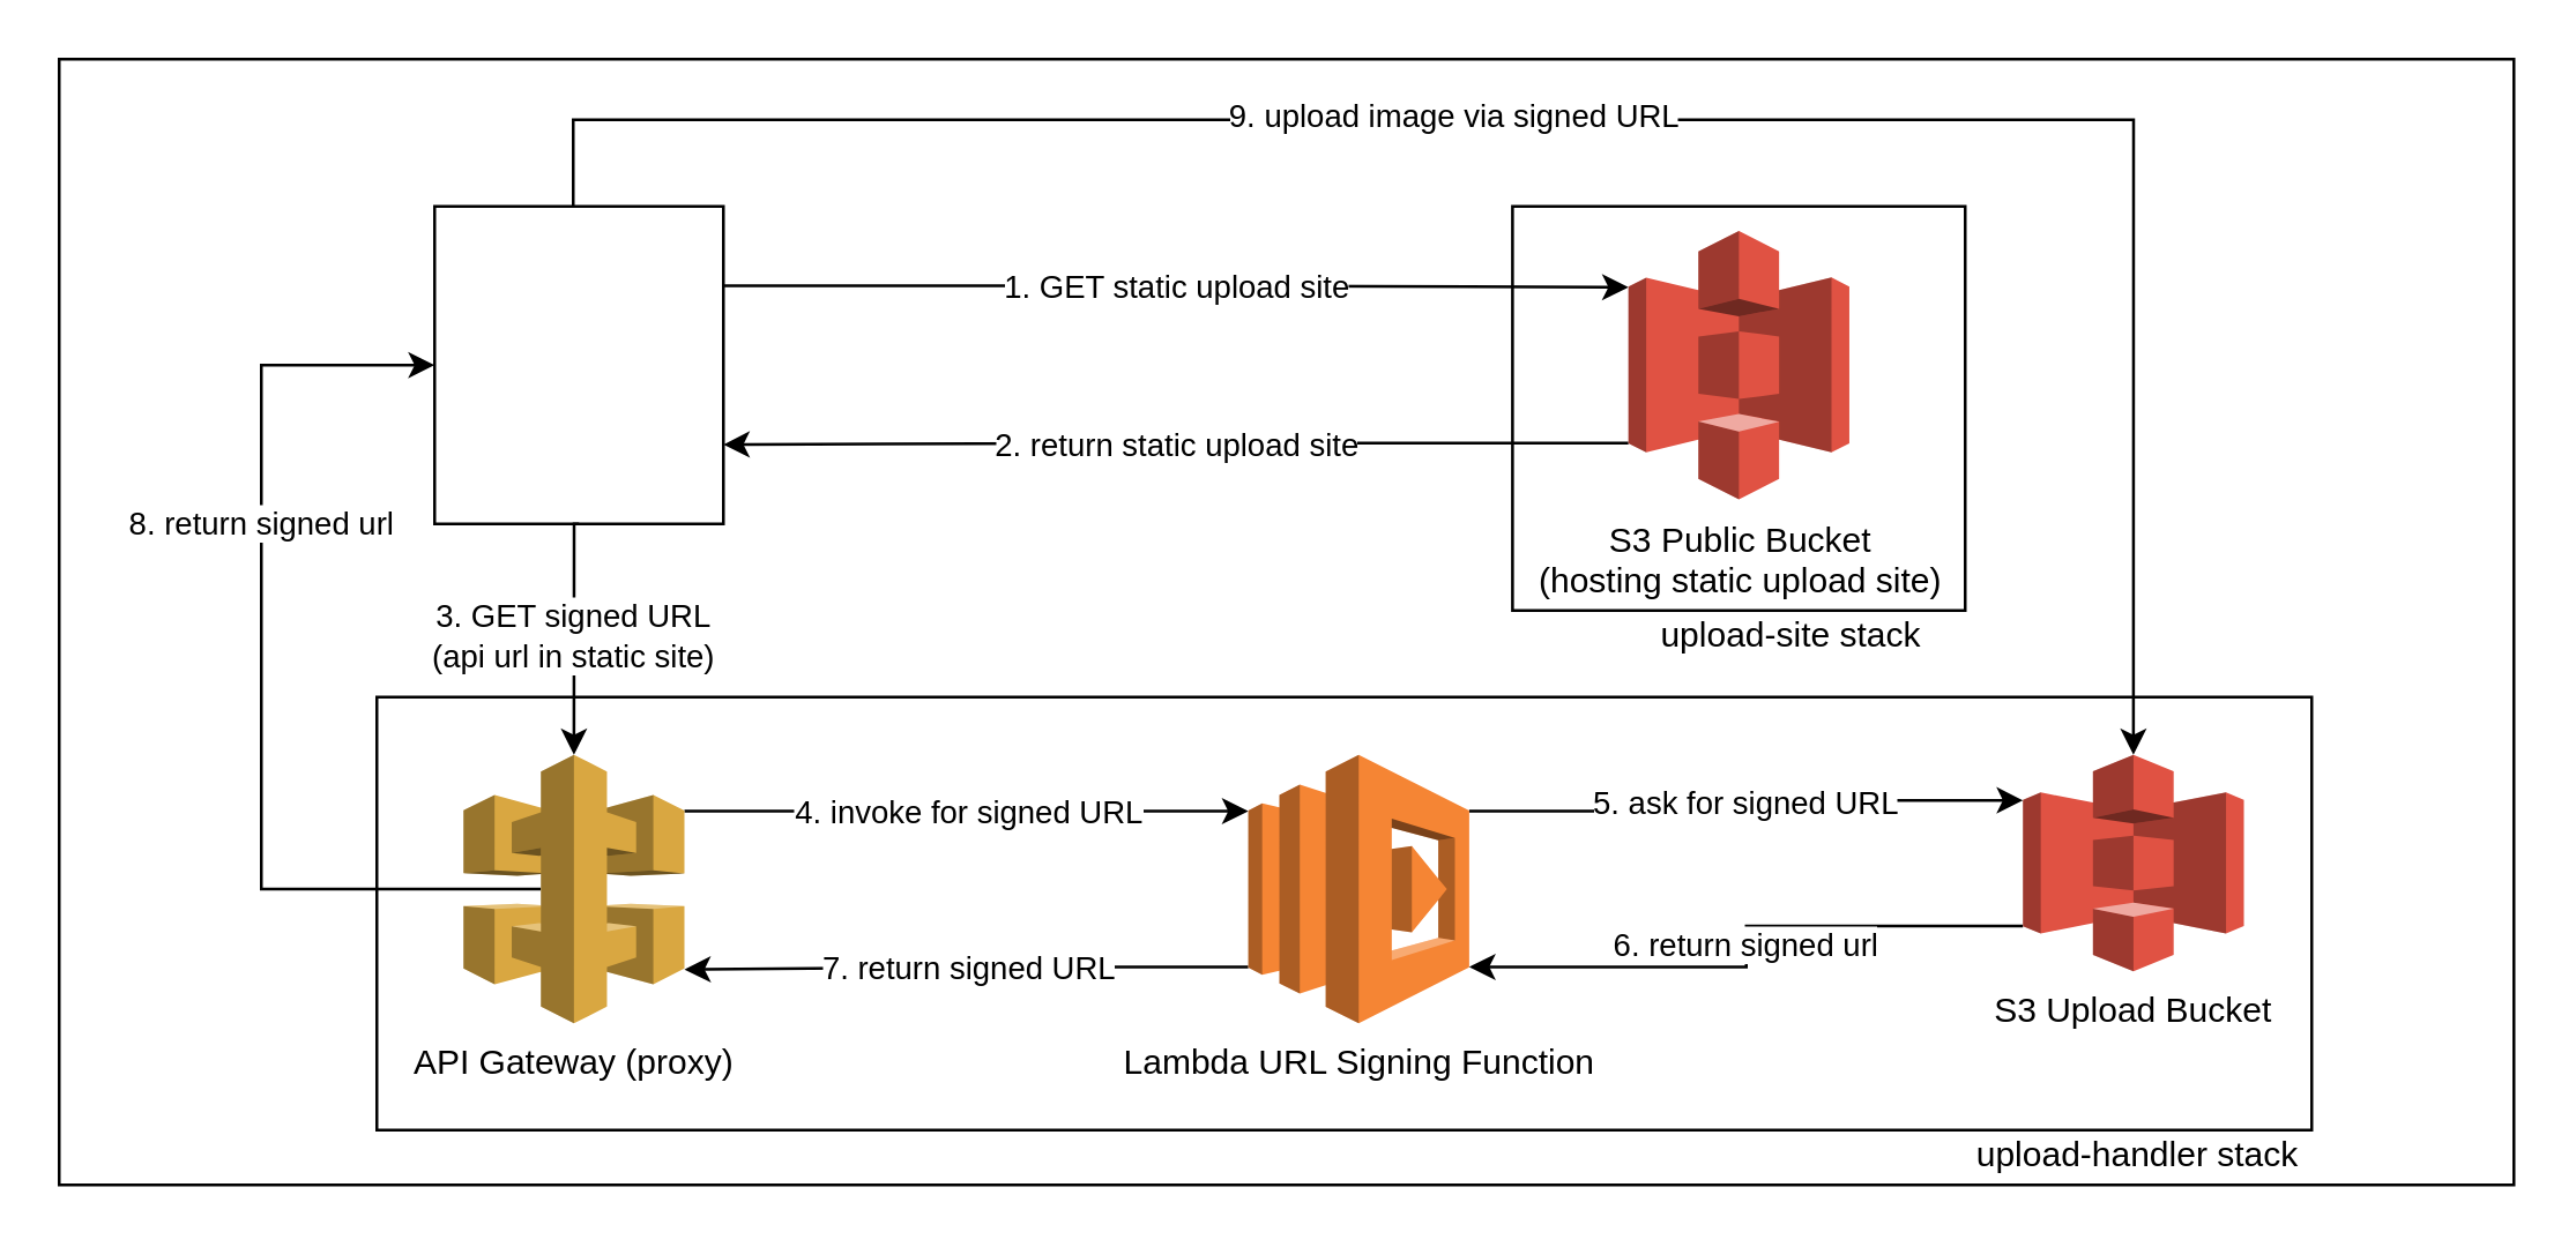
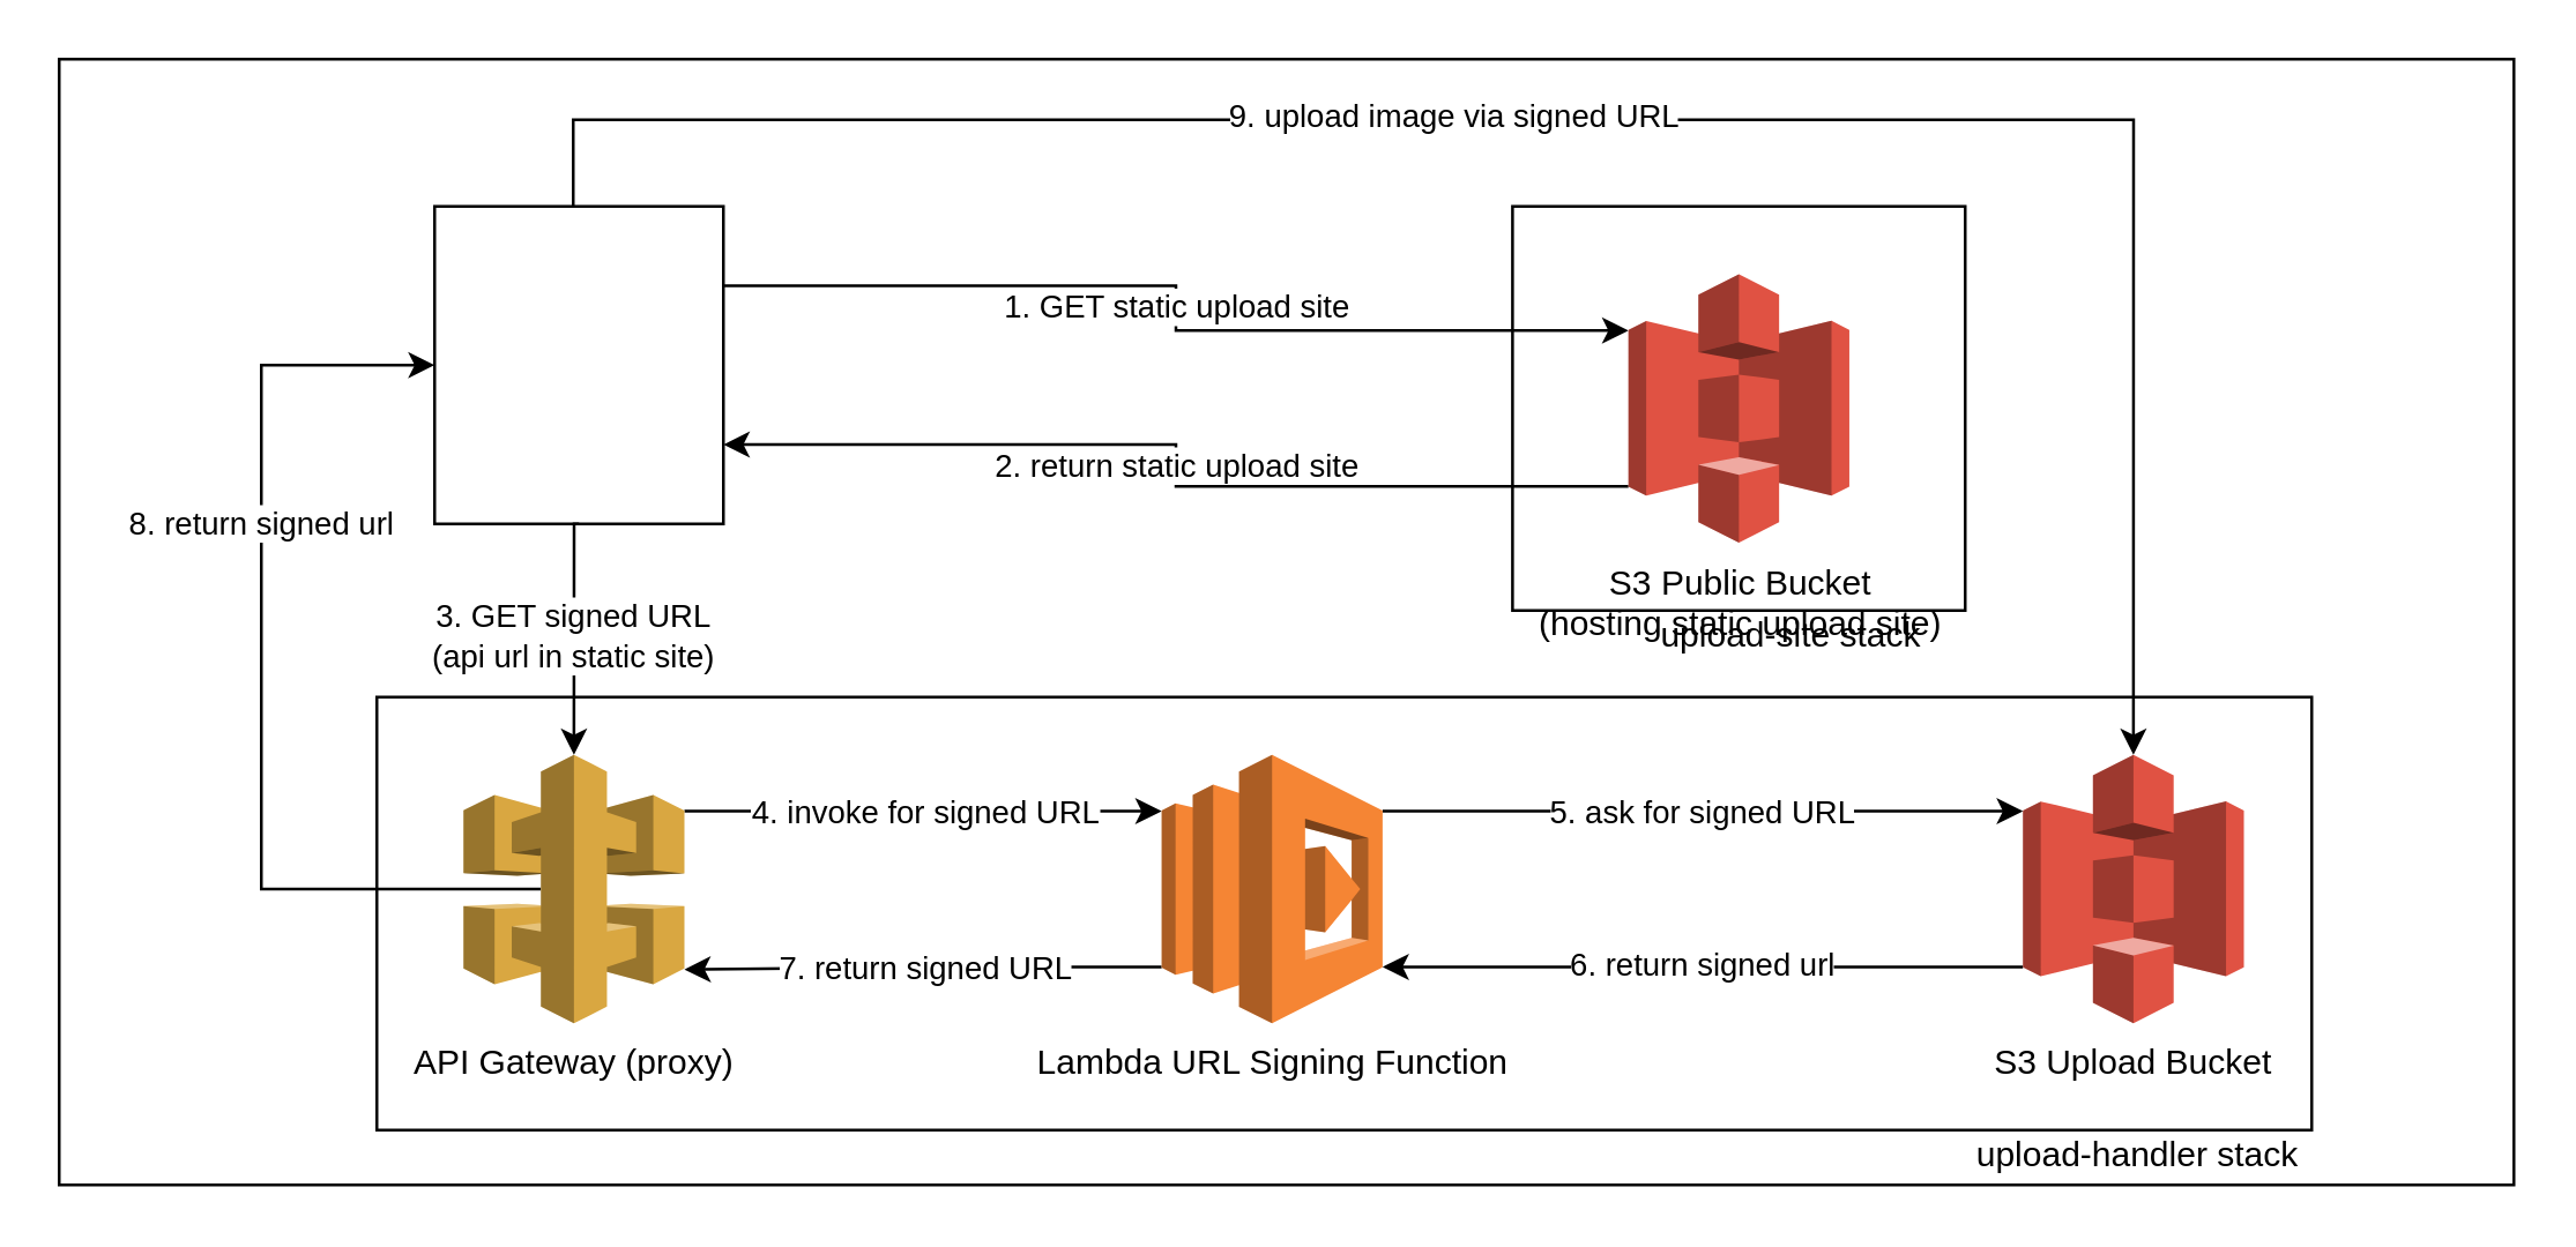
- <mxCell id="16" value="S3 Public Bucket&lt;br&gt;(hosting static upload site)" style="outlineConnect=0;dashed=0;verticalLabelPosition=bottom;verticalAlign=top;align=center;html=1;shape=mxgraph.aws3.s3;fillColor=#E05243;gradientColor=none;" vertex="1" parent="1"><mxGeometry x="563.38" y="79.5" width="76.5" height="93" as="geometry" /></mxCell>
+ <mxCell id="16" value="S3 Public Bucket&lt;br&gt;(hosting static upload site)" style="outlineConnect=0;dashed=0;verticalLabelPosition=bottom;verticalAlign=top;align=center;html=1;shape=mxgraph.aws3.s3;fillColor=#E05243;gradientColor=none;" vertex="1" parent="1"><mxGeometry x="563.38" y="94.5" width="76.5" height="93" as="geometry" /></mxCell>
- <mxCell id="14" value="S3 Upload Bucket" style="outlineConnect=0;dashed=0;verticalLabelPosition=bottom;verticalAlign=top;align=center;html=1;shape=mxgraph.aws3.s3;fillColor=#E05243;gradientColor=none;" vertex="1" parent="1"><mxGeometry x="700" y="261" width="76.5" height="75" as="geometry" /></mxCell>
+ <mxCell id="14" value="S3 Upload Bucket" style="outlineConnect=0;dashed=0;verticalLabelPosition=bottom;verticalAlign=top;align=center;html=1;shape=mxgraph.aws3.s3;fillColor=#E05243;gradientColor=none;" vertex="1" parent="1"><mxGeometry x="700" y="261" width="76.5" height="93" as="geometry" /></mxCell>
- <mxCell id="12" value="Lambda URL Signing Function" style="outlineConnect=0;dashed=0;verticalLabelPosition=bottom;verticalAlign=top;align=center;html=1;shape=mxgraph.aws3.lambda;fillColor=#F58534;gradientColor=none;" vertex="1" parent="1"><mxGeometry x="431.75" y="261" width="76.5" height="93" as="geometry" /></mxCell>
+ <mxCell id="12" value="Lambda URL Signing Function" style="outlineConnect=0;dashed=0;verticalLabelPosition=bottom;verticalAlign=top;align=center;html=1;shape=mxgraph.aws3.lambda;fillColor=#F58534;gradientColor=none;" vertex="1" parent="1"><mxGeometry x="401.75" y="261" width="76.5" height="93" as="geometry" /></mxCell>
